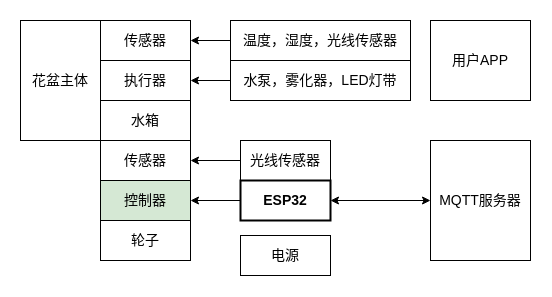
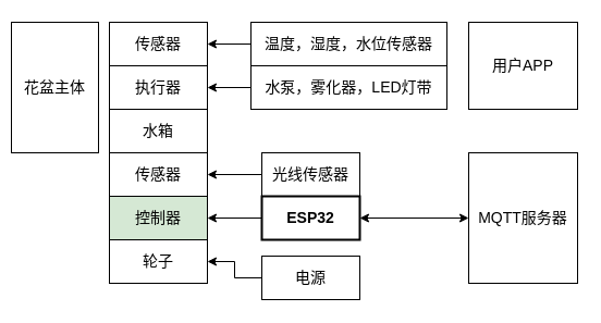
- <mxCell id="16" value="温度，湿度，光线传感器" style="whiteSpace=wrap;html=1;fontSize=14;" vertex="1" parent="1"><mxGeometry x="230" y="20" width="180" height="40" as="geometry" /></mxCell>
+ <mxCell id="16" value="温度，湿度，水位传感器" style="whiteSpace=wrap;html=1;fontSize=14;" vertex="1" parent="1"><mxGeometry x="230" y="20" width="180" height="40" as="geometry" /></mxCell>
- <mxCell id="2" value="&lt;font style=&quot;font-size: 14px;&quot;&gt;花盆主体&lt;/font&gt;" style="whiteSpace=wrap;html=1;resizeWidth=1;resizeHeight=1;autosize=0;" vertex="1" parent="1"><mxGeometry x="20" y="20" width="80" height="120" as="geometry" /></mxCell>
+ <mxCell id="2" value="&lt;font style=&quot;font-size: 14px;&quot;&gt;花盆主体&lt;/font&gt;" style="whiteSpace=wrap;html=1;resizeWidth=1;resizeHeight=1;autosize=0;" vertex="1" parent="1"><mxGeometry x="10" y="20" width="80" height="120" as="geometry" /></mxCell>
+ <mxCell id="19" style="edgeStyle=orthogonalEdgeStyle;rounded=0;orthogonalLoop=1;jettySize=auto;html=1;exitX=0;exitY=0.5;exitDx=0;exitDy=0;entryX=1;entryY=0.5;entryDx=0;entryDy=0;" edge="1" parent="1" source="20" target="8"><mxGeometry relative="1" as="geometry" /></mxCell>
